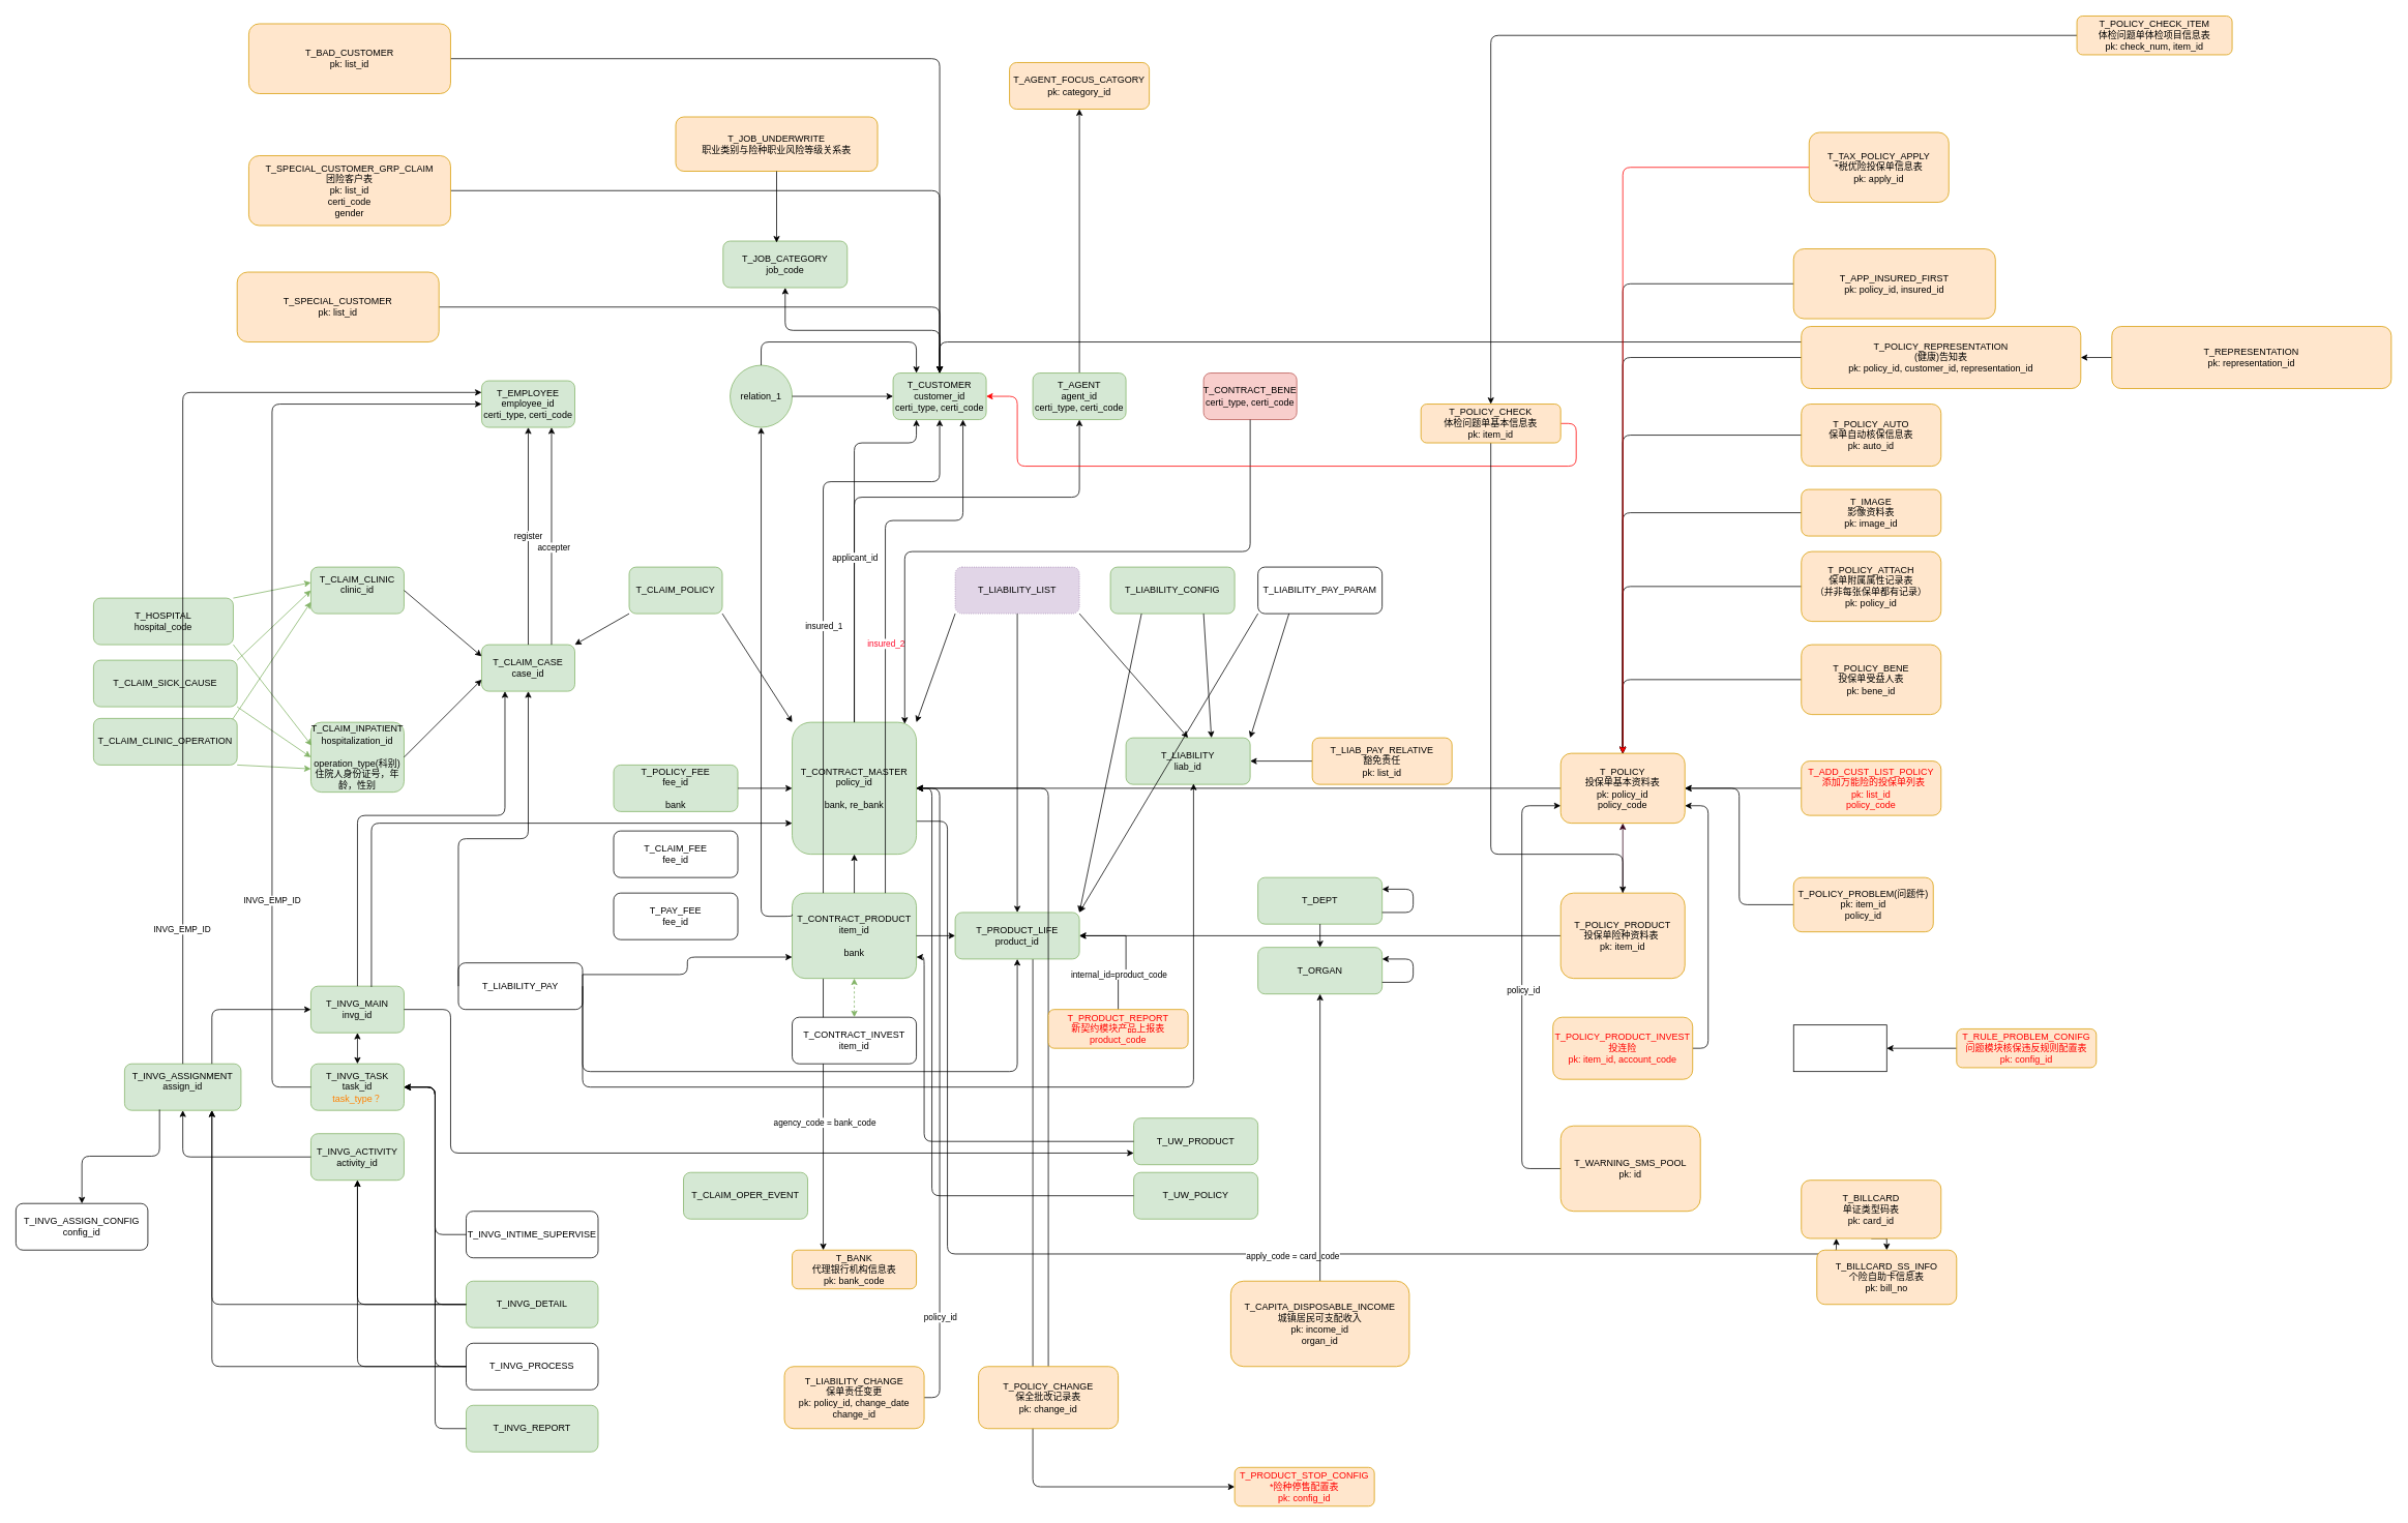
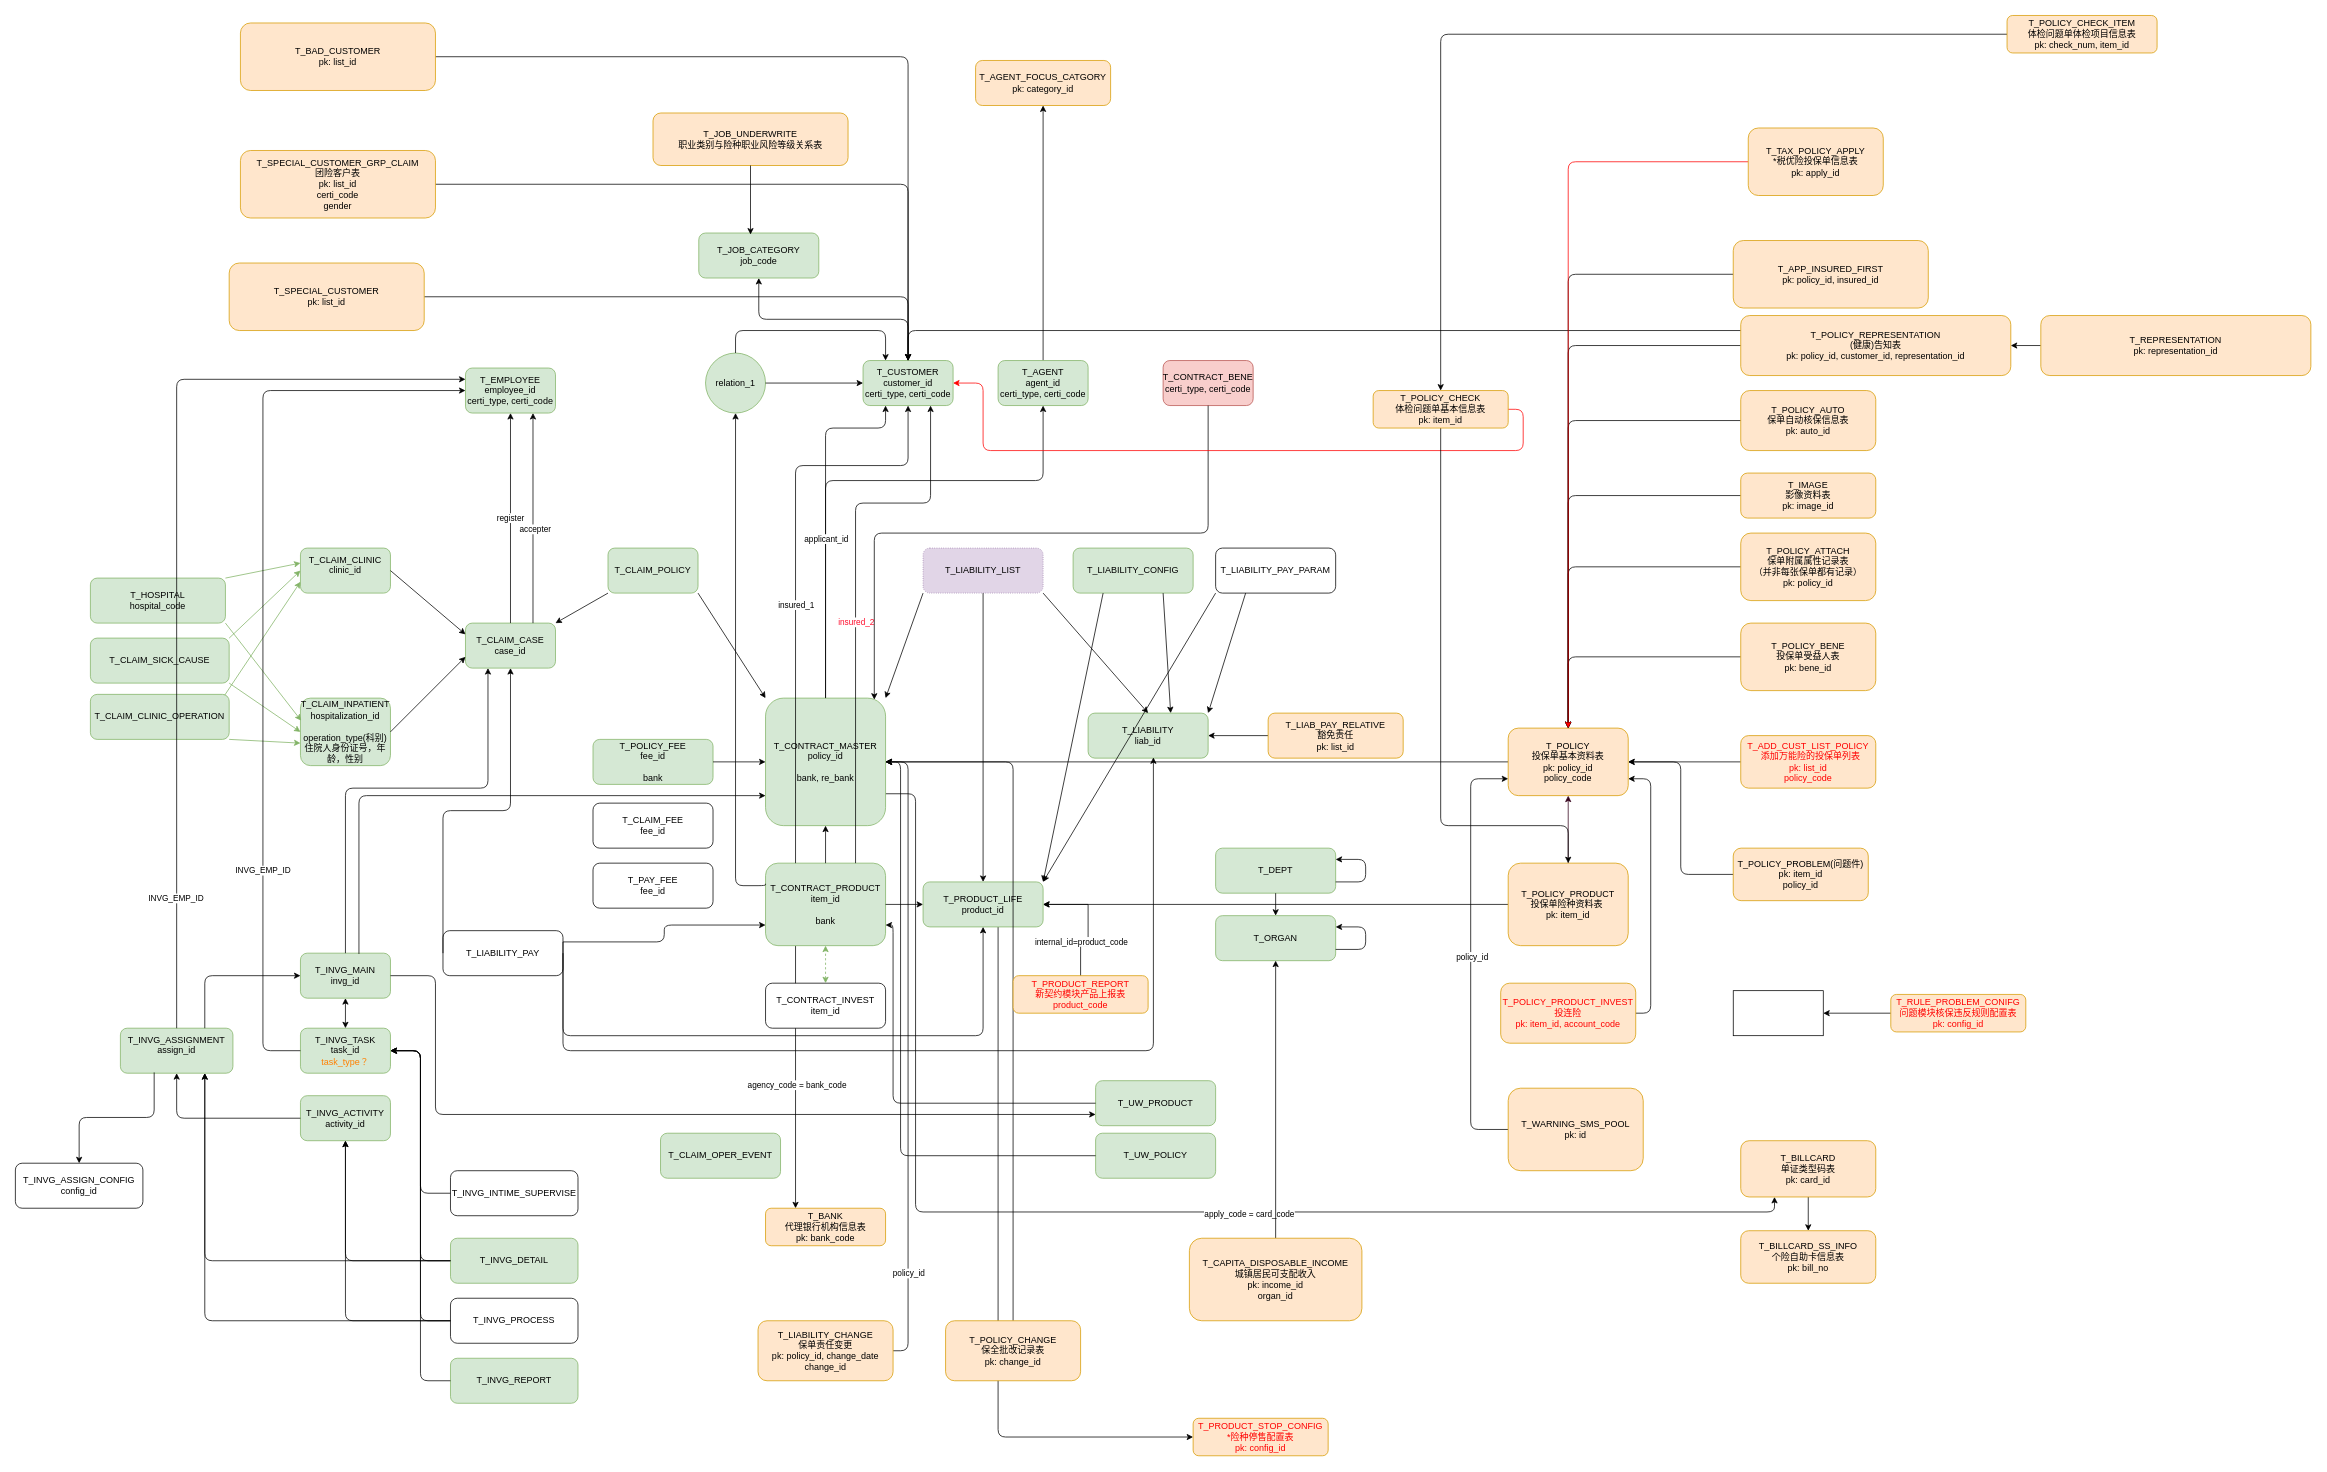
- <mxCell id="136" value="T_BILLCARD_SS_INFO&lt;br&gt;个险自助卡信息表&lt;br&gt;pk: bill_no" style="rounded=1;whiteSpace=wrap;html=1;fillColor=#ffe6cc;strokeColor=#d79b00;" parent="1" vertex="1"><mxGeometry x="2340" y="1610" width="180" height="70" as="geometry" /></mxCell>
+ <mxCell id="136" value="T_BILLCARD_SS_INFO&lt;br&gt;个险自助卡信息表&lt;br&gt;pk: bill_no" style="rounded=1;whiteSpace=wrap;html=1;fillColor=#ffe6cc;strokeColor=#d79b00;" parent="1" vertex="1"><mxGeometry x="2320" y="1640" width="180" height="70" as="geometry" /></mxCell>
